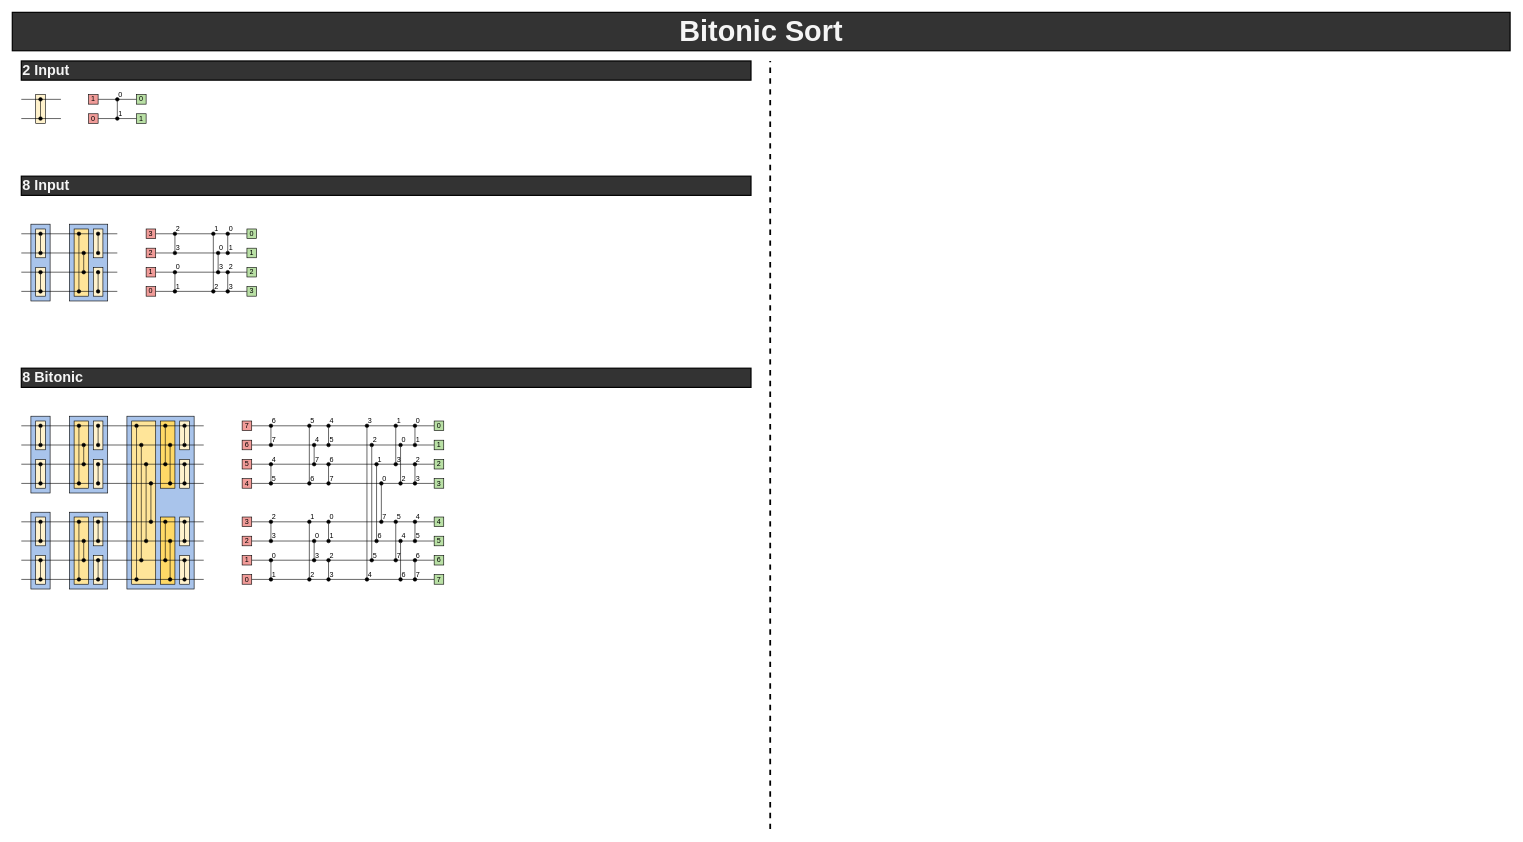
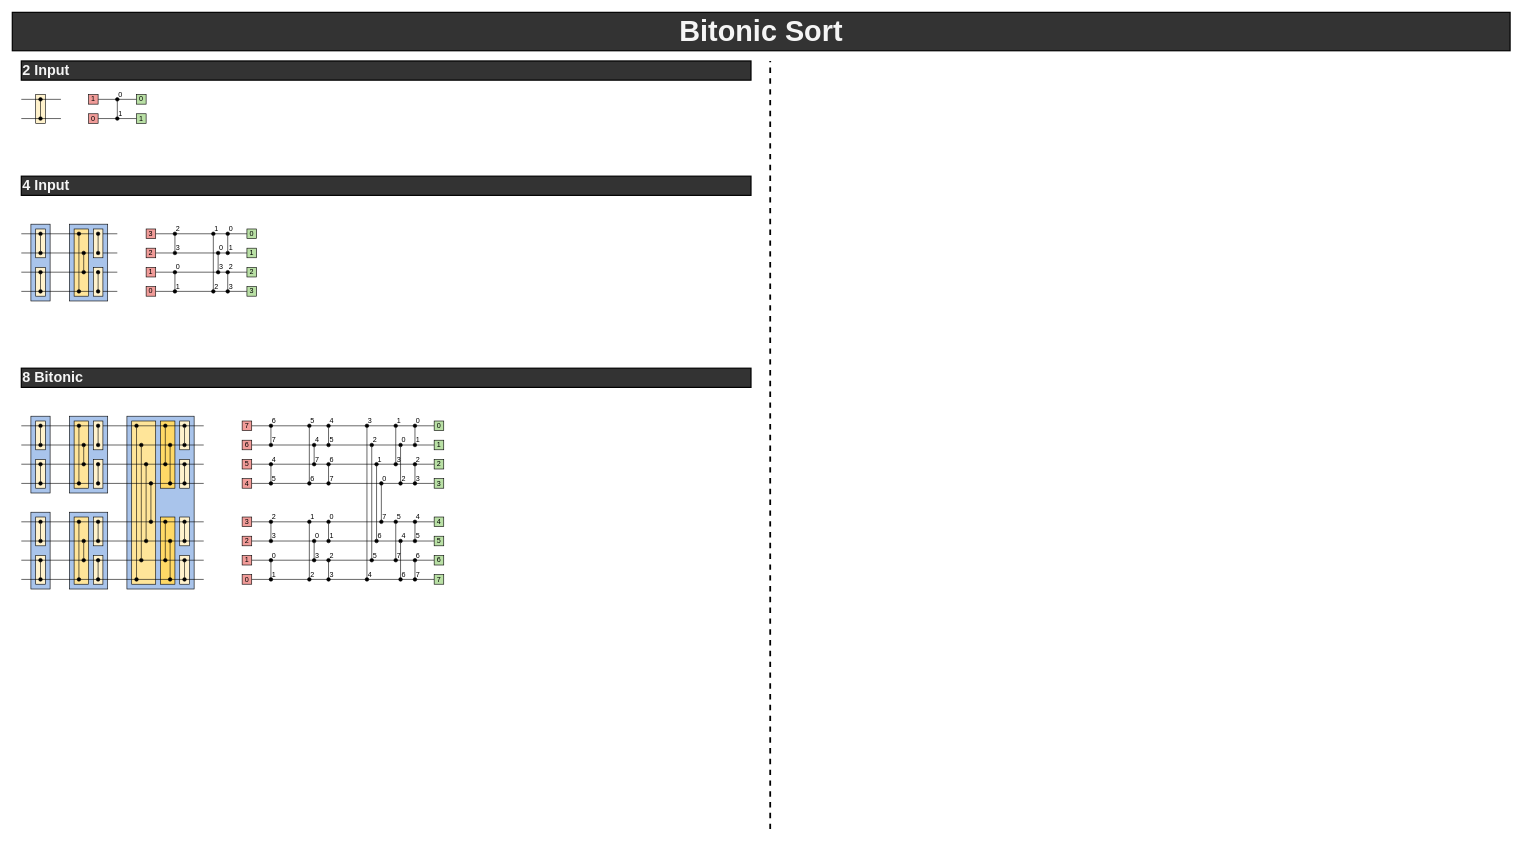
- <mxCell id="16" value="&lt;font style=&quot;font-size: 24px;&quot;&gt;8 Input&lt;/font&gt;" style="rounded=0;whiteSpace=wrap;html=1;fontSize=24;strokeColor=#000000;fillColor=#333333;strokeWidth=2;fontStyle=1;fontColor=#F5F5F5;labelBackgroundColor=none;labelBorderColor=none;align=left;" parent="1" vertex="1"><mxGeometry x="35" y="293" width="1216" height="32" as="geometry" /></mxCell>
+ <mxCell id="16" value="&lt;font style=&quot;font-size: 24px;&quot;&gt;4 Input&lt;/font&gt;" style="rounded=0;whiteSpace=wrap;html=1;fontSize=24;strokeColor=#000000;fillColor=#333333;strokeWidth=2;fontStyle=1;fontColor=#F5F5F5;labelBackgroundColor=none;labelBorderColor=none;align=left;" parent="1" vertex="1"><mxGeometry x="35" y="293" width="1216" height="32" as="geometry" /></mxCell>
